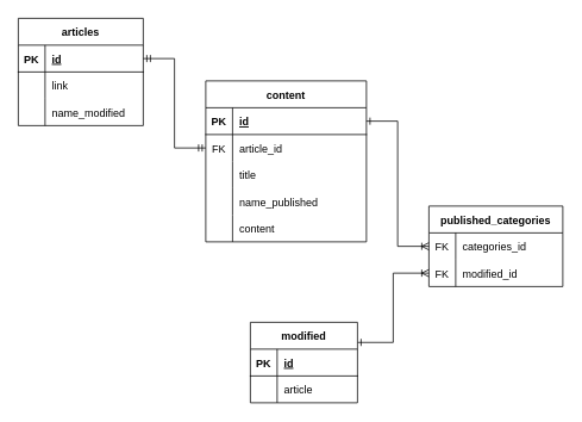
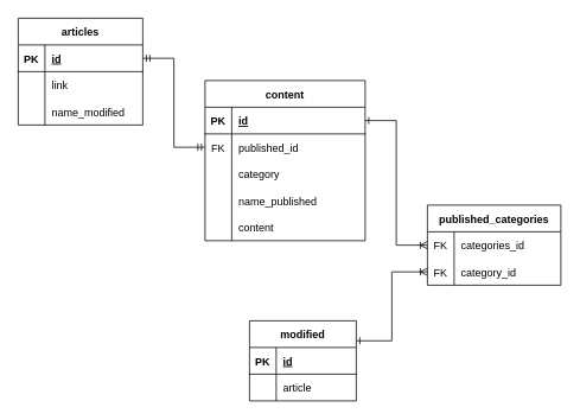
- <mxCell id="26" value="article_id" style="shape=partialRectangle;connectable=0;fillColor=none;top=0;left=0;bottom=0;right=0;align=left;spacingLeft=6;overflow=hidden;" vertex="1" parent="24"><mxGeometry x="30" width="150" height="30" as="geometry"><mxRectangle width="150" height="30" as="alternateBounds" /></mxGeometry></mxCell>
+ <mxCell id="26" value="published_id" style="shape=partialRectangle;connectable=0;fillColor=none;top=0;left=0;bottom=0;right=0;align=left;spacingLeft=6;overflow=hidden;" vertex="1" parent="24"><mxGeometry x="30" width="150" height="30" as="geometry"><mxRectangle width="150" height="30" as="alternateBounds" /></mxGeometry></mxCell>
- <mxCell id="29" value="title" style="shape=partialRectangle;connectable=0;fillColor=none;top=0;left=0;bottom=0;right=0;align=left;spacingLeft=6;overflow=hidden;" vertex="1" parent="27"><mxGeometry x="30" width="150" height="30" as="geometry"><mxRectangle width="150" height="30" as="alternateBounds" /></mxGeometry></mxCell>
+ <mxCell id="29" value="category" style="shape=partialRectangle;connectable=0;fillColor=none;top=0;left=0;bottom=0;right=0;align=left;spacingLeft=6;overflow=hidden;" vertex="1" parent="27"><mxGeometry x="30" width="150" height="30" as="geometry"><mxRectangle width="150" height="30" as="alternateBounds" /></mxGeometry></mxCell>
- <mxCell id="42" value="modified_id" style="shape=partialRectangle;connectable=0;fillColor=none;top=0;left=0;bottom=0;right=0;align=left;spacingLeft=6;overflow=hidden;" vertex="1" parent="40"><mxGeometry x="30" width="120" height="30" as="geometry"><mxRectangle width="120" height="30" as="alternateBounds" /></mxGeometry></mxCell>
+ <mxCell id="42" value="category_id" style="shape=partialRectangle;connectable=0;fillColor=none;top=0;left=0;bottom=0;right=0;align=left;spacingLeft=6;overflow=hidden;" vertex="1" parent="40"><mxGeometry x="30" width="120" height="30" as="geometry"><mxRectangle width="120" height="30" as="alternateBounds" /></mxGeometry></mxCell>
